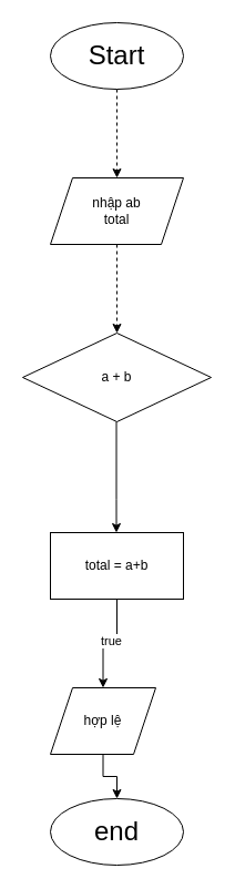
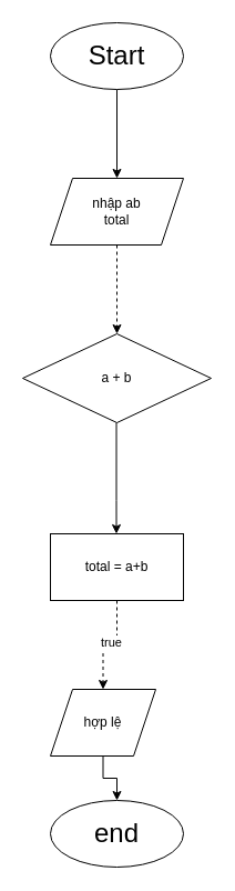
- <mxCell id="2" style="edgeStyle=orthogonalEdgeStyle;rounded=0;orthogonalLoop=1;jettySize=auto;html=1;exitX=0.5;exitY=1;exitDx=0;exitDy=0;entryX=0.5;entryY=0;entryDx=0;entryDy=0;dashed=1;" parent="1" source="3" target="8" edge="1"><mxGeometry relative="1" as="geometry" /></mxCell>
+ <mxCell id="2" style="edgeStyle=orthogonalEdgeStyle;rounded=0;orthogonalLoop=1;jettySize=auto;html=1;exitX=0.5;exitY=1;exitDx=0;exitDy=0;entryX=0.5;entryY=0;entryDx=0;entryDy=0;" parent="1" source="3" target="8" edge="1"><mxGeometry relative="1" as="geometry" /></mxCell>
- <mxCell id="9" style="edgeStyle=orthogonalEdgeStyle;rounded=0;orthogonalLoop=1;jettySize=auto;html=1;exitX=0.5;exitY=1;exitDx=0;exitDy=0;entryX=0.5;entryY=0;entryDx=0;entryDy=0;" edge="1" parent="1" source="11" target="13"><mxGeometry relative="1" as="geometry" /></mxCell>
+ <mxCell id="9" style="edgeStyle=orthogonalEdgeStyle;rounded=0;orthogonalLoop=1;jettySize=auto;html=1;exitX=0.5;exitY=1;exitDx=0;exitDy=0;entryX=0.5;entryY=0;entryDx=0;entryDy=0;dashed=1;" edge="1" parent="1" source="11" target="13"><mxGeometry relative="1" as="geometry" /></mxCell>
